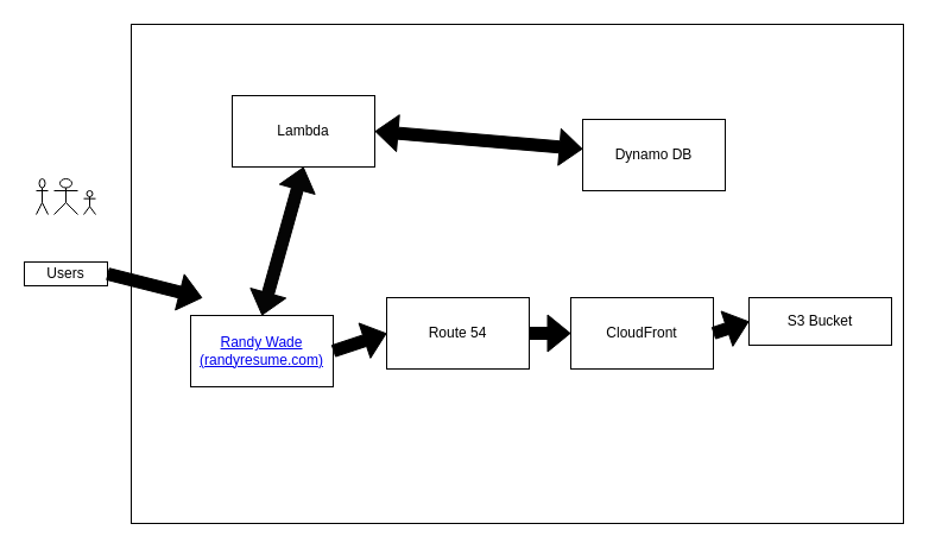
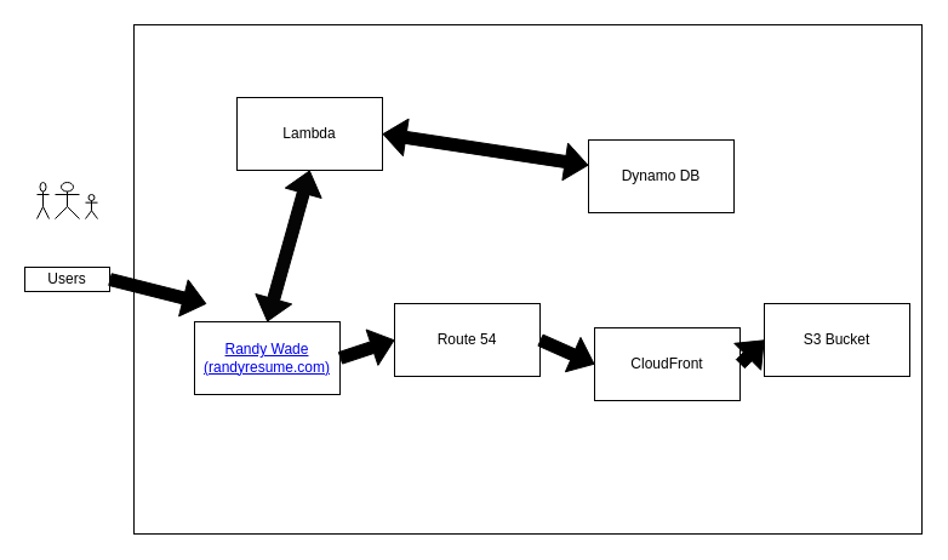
- <mxCell id="11" value="Dynamo DB" style="rounded=0;whiteSpace=wrap;html=1;" vertex="1" parent="1"><mxGeometry x="490" y="100" width="120" height="60" as="geometry" /></mxCell>
+ <mxCell id="11" value="Dynamo DB" style="rounded=0;whiteSpace=wrap;html=1;" vertex="1" parent="1"><mxGeometry x="485" y="115" width="120" height="60" as="geometry" /></mxCell>
- <mxCell id="15" value="S3 Bucket" style="rounded=0;whiteSpace=wrap;html=1;" vertex="1" parent="1"><mxGeometry x="630" y="250" width="120" height="40" as="geometry" /></mxCell>
+ <mxCell id="15" value="S3 Bucket" style="rounded=0;whiteSpace=wrap;html=1;" vertex="1" parent="1"><mxGeometry x="630" y="250" width="120" height="60" as="geometry" /></mxCell>
- <mxCell id="14" value="CloudFront" style="rounded=0;whiteSpace=wrap;html=1;" vertex="1" parent="1"><mxGeometry x="480" y="250" width="120" height="60" as="geometry" /></mxCell>
+ <mxCell id="14" value="CloudFront" style="rounded=0;whiteSpace=wrap;html=1;" vertex="1" parent="1"><mxGeometry x="490" y="270" width="120" height="60" as="geometry" /></mxCell>
